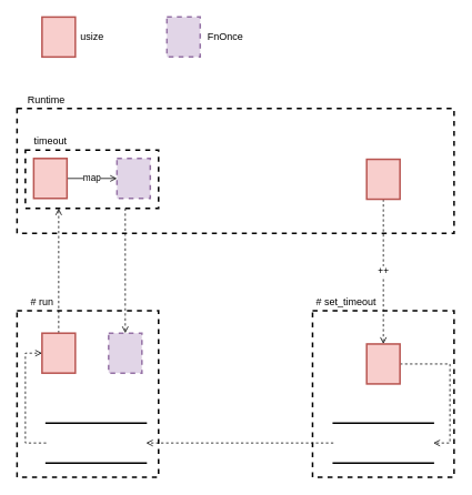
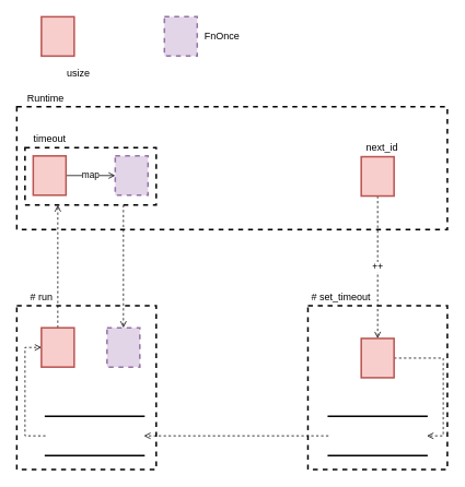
- <mxCell id="27" value="usize" style="text;html=1;align=center;verticalAlign=middle;resizable=0;points=[];autosize=1;strokeColor=none;" parent="1" vertex="1"><mxGeometry x="90" y="34" width="40" height="20" as="geometry" /></mxCell>
+ <mxCell id="27" value="usize" style="text;html=1;align=center;verticalAlign=middle;resizable=0;points=[];autosize=1;strokeColor=none;" parent="1" vertex="1"><mxGeometry x="75" y="79" width="40" height="20" as="geometry" /></mxCell>
+ <mxCell id="25" value="next_id" style="text;html=1;align=center;verticalAlign=middle;resizable=0;points=[];autosize=1;strokeColor=none;" parent="1" vertex="1"><mxGeometry x="440" y="170" width="50" height="20" as="geometry" /></mxCell>
